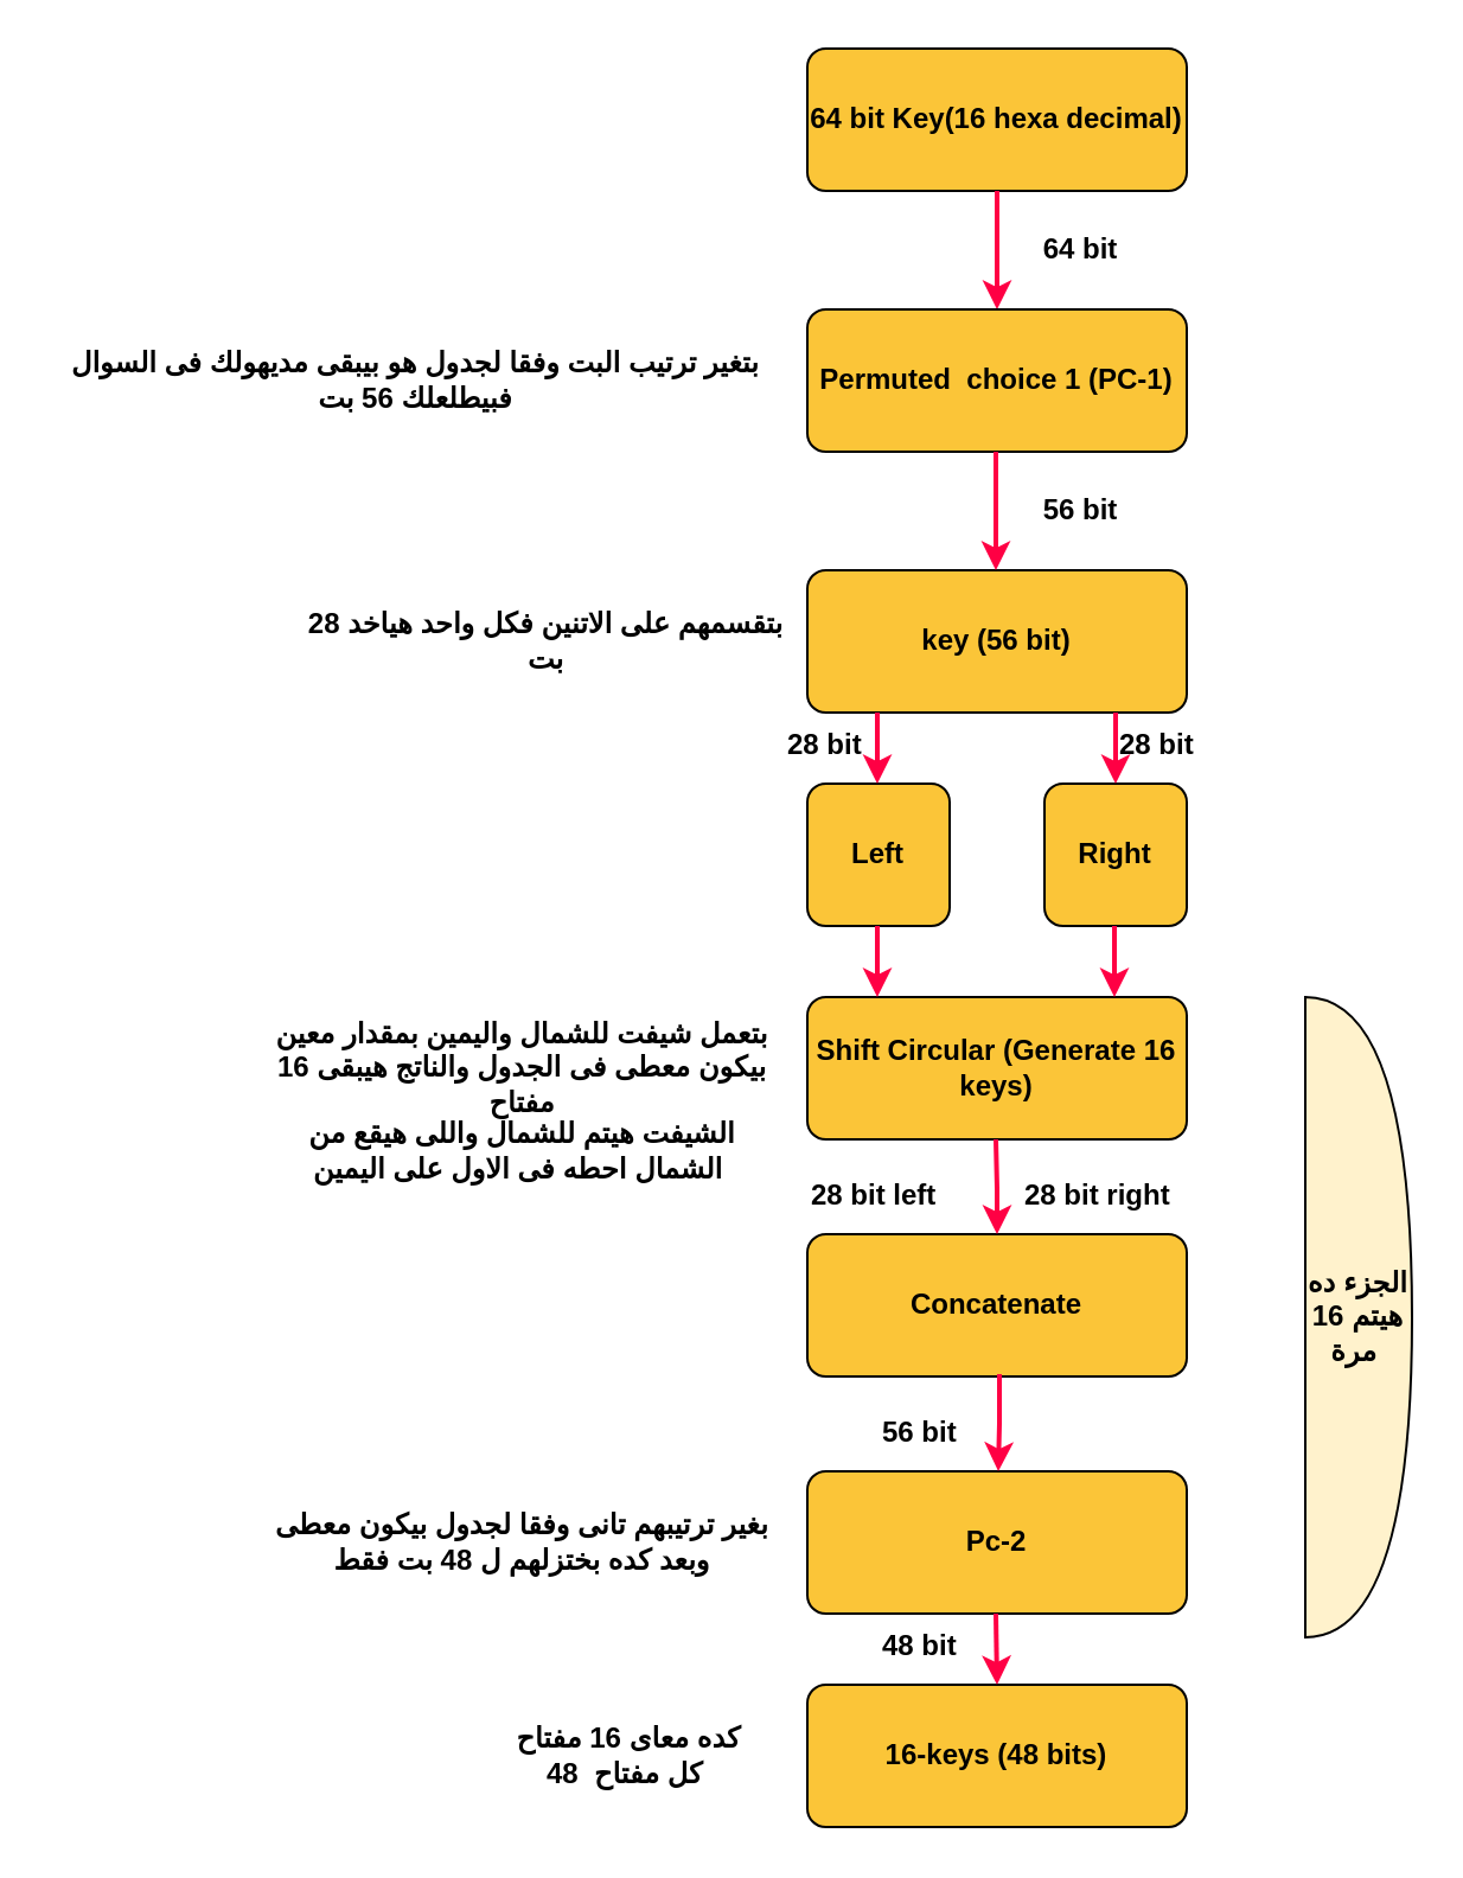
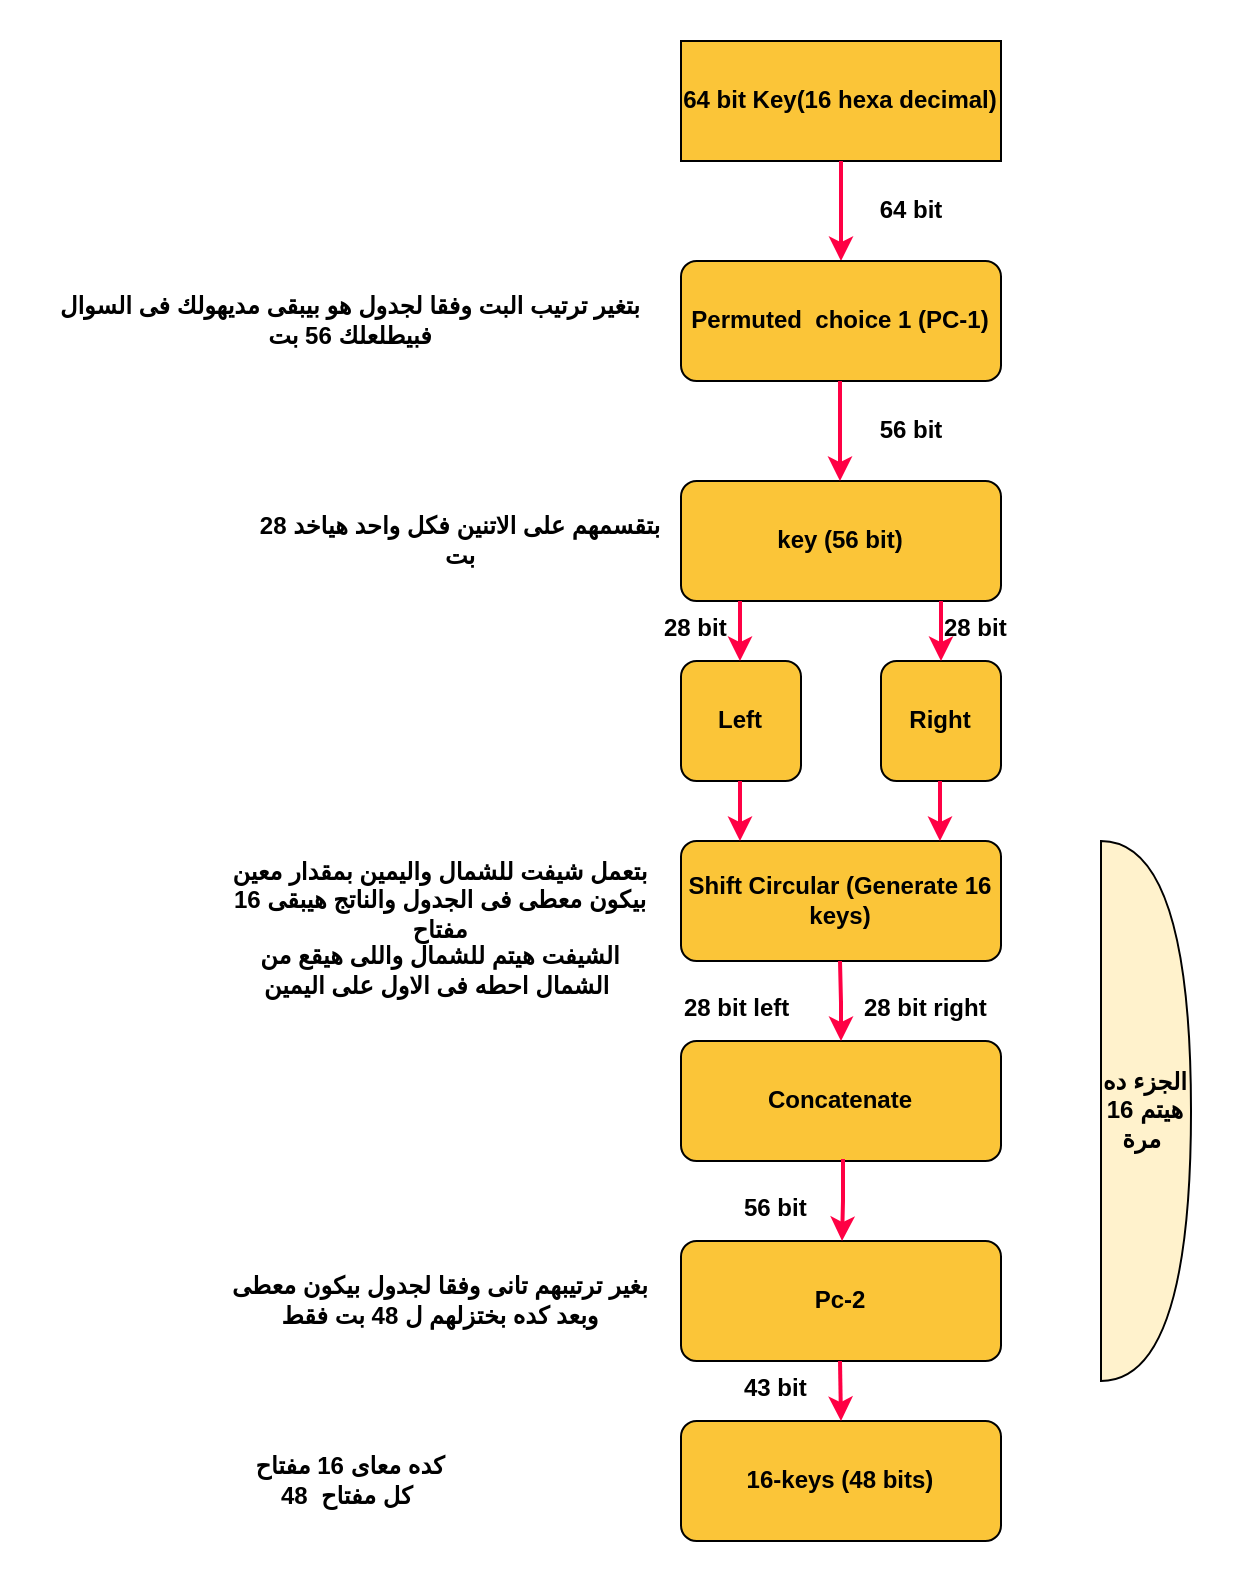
- <mxCell id="2" value="&lt;b&gt;64 bit Key(16 hexa decimal)&lt;/b&gt;" style="rounded=1;whiteSpace=wrap;html=1;arcSize=13;fillColor=#FBC538;" parent="1" vertex="1"><mxGeometry x="340" y="20" width="160" height="60" as="geometry" /></mxCell>
+ <mxCell id="2" value="&lt;b&gt;64 bit Key(16 hexa decimal)&lt;/b&gt;" style="whiteSpace=wrap;html=1;arcSize=13;fillColor=#FBC538;rounded=0;" parent="1" vertex="1"><mxGeometry x="340" y="20" width="160" height="60" as="geometry" /></mxCell>
- <mxCell id="27" value="&lt;b&gt;48 bit&lt;/b&gt;" style="text;whiteSpace=wrap;html=1;" parent="1" vertex="1"><mxGeometry x="370" y="680" width="40" height="20" as="geometry" /></mxCell>
+ <mxCell id="27" value="&lt;b&gt;43 bit&lt;/b&gt;" style="text;whiteSpace=wrap;html=1;" parent="1" vertex="1"><mxGeometry x="370" y="680" width="40" height="20" as="geometry" /></mxCell>
- <mxCell id="30" value="&lt;b&gt;كده معاى 16 مفتاح كل مفتاح&amp;nbsp; 48&amp;nbsp;&lt;/b&gt;" style="text;html=1;strokeColor=none;fillColor=none;align=center;verticalAlign=middle;whiteSpace=wrap;rounded=0;" parent="1" vertex="1"><mxGeometry x="210" y="725" width="110" height="30" as="geometry" /></mxCell>
+ <mxCell id="30" value="&lt;b&gt;كده معاى 16 مفتاح كل مفتاح&amp;nbsp; 48&amp;nbsp;&lt;/b&gt;" style="text;html=1;strokeColor=none;fillColor=none;align=center;verticalAlign=middle;whiteSpace=wrap;rounded=0;" parent="1" vertex="1"><mxGeometry x="120" y="725" width="110" height="30" as="geometry" /></mxCell>
